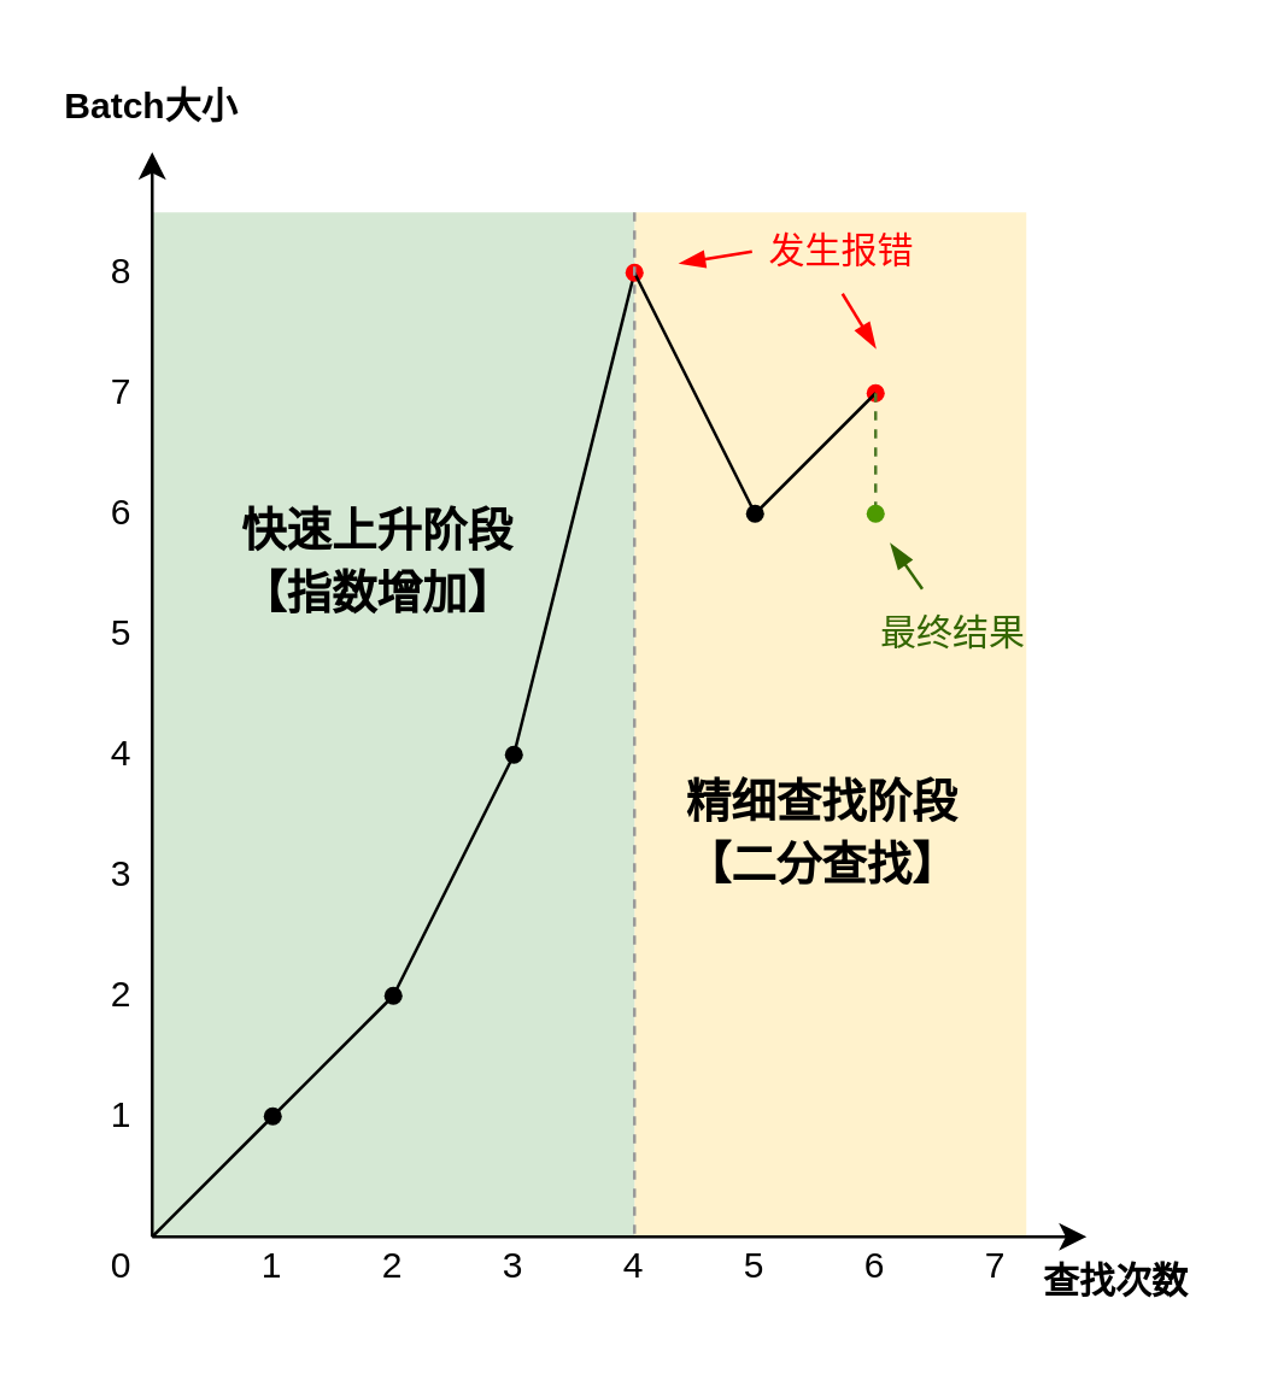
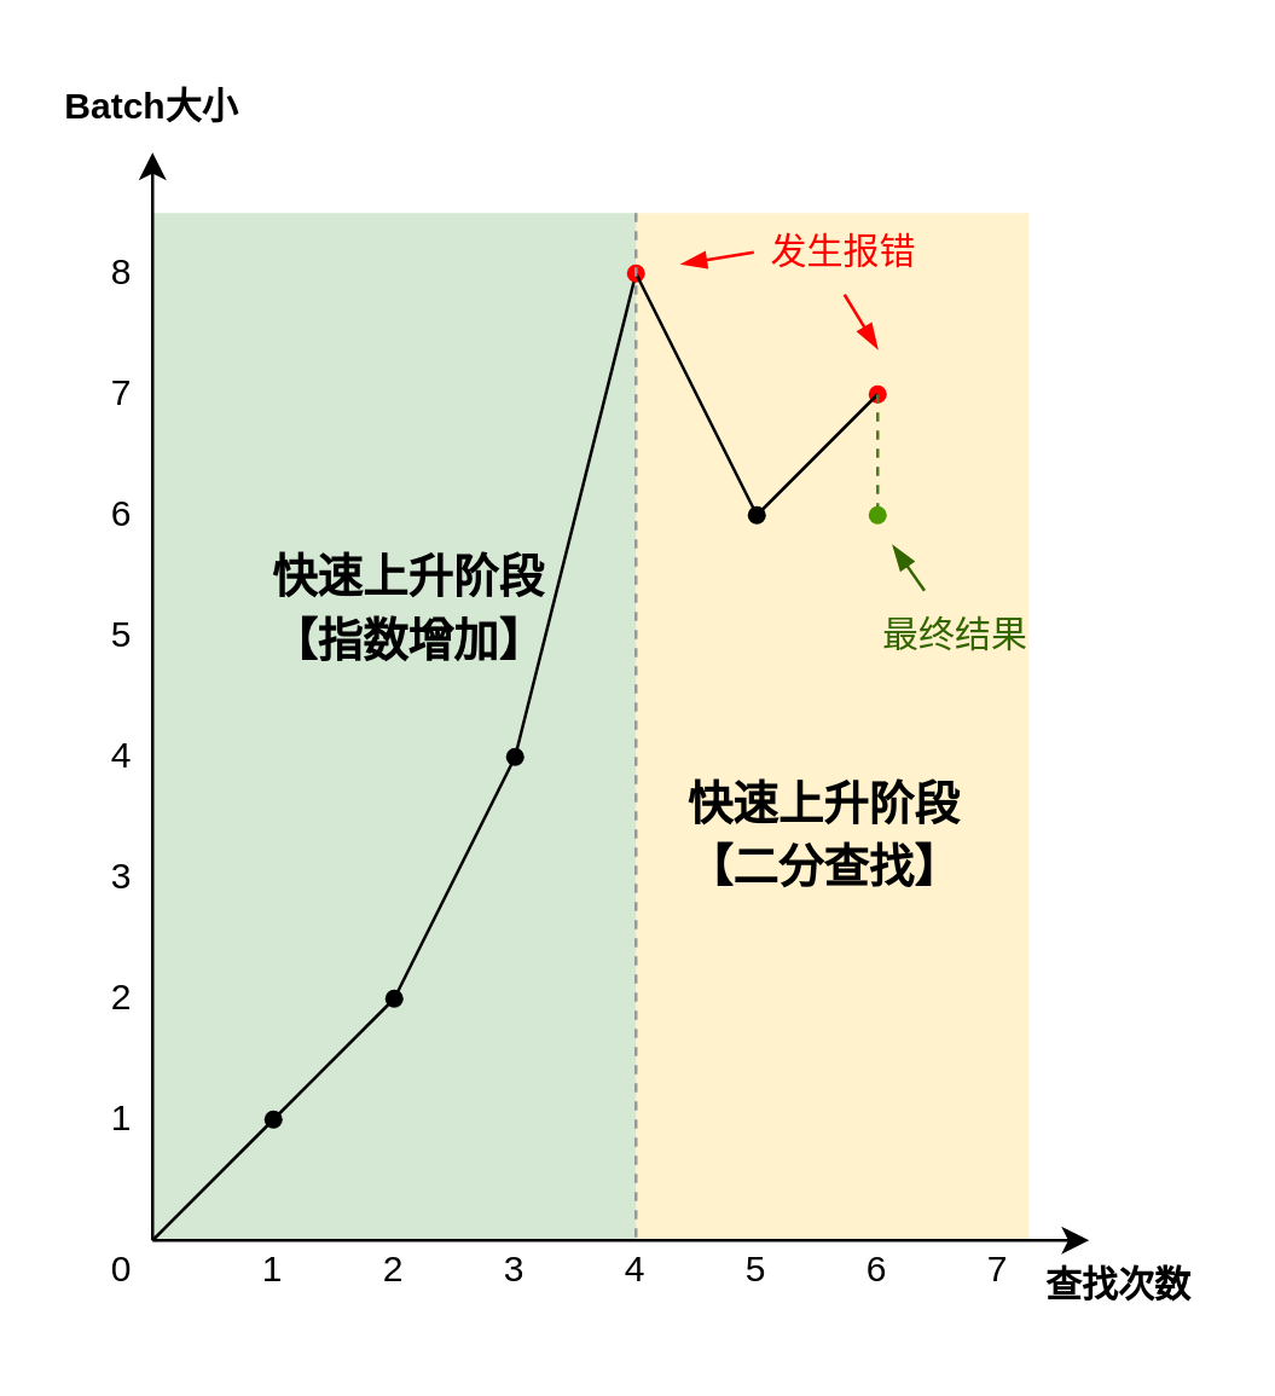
- <mxCell id="38" value="&lt;div style=&quot;line-height: 140%;&quot;&gt;&lt;div style=&quot;line-height: 140%;&quot;&gt;&lt;span style=&quot;font-size: 15px; line-height: 140%;&quot;&gt;&lt;b&gt;快速上升阶段&lt;/b&gt;&lt;/span&gt;&lt;/div&gt;&lt;font style=&quot;color: rgb(0, 0, 0); font-size: 15px; line-height: 140%;&quot;&gt;&lt;b&gt;【指数增加】&lt;/b&gt;&lt;/font&gt;&lt;/div&gt;" style="text;html=1;align=center;verticalAlign=middle;whiteSpace=wrap;rounded=0;" vertex="1" parent="1"><mxGeometry x="70" y="170" width="110" height="30" as="geometry" /></mxCell>
+ <mxCell id="38" value="&lt;div style=&quot;line-height: 140%;&quot;&gt;&lt;div style=&quot;line-height: 140%;&quot;&gt;&lt;span style=&quot;font-size: 15px; line-height: 140%;&quot;&gt;&lt;b&gt;快速上升阶段&lt;/b&gt;&lt;/span&gt;&lt;/div&gt;&lt;font style=&quot;color: rgb(0, 0, 0); font-size: 15px; line-height: 140%;&quot;&gt;&lt;b&gt;【指数增加】&lt;/b&gt;&lt;/font&gt;&lt;/div&gt;" style="text;html=1;align=center;verticalAlign=middle;whiteSpace=wrap;rounded=0;" vertex="1" parent="1"><mxGeometry x="80" y="185" width="110" height="30" as="geometry" /></mxCell>
- <mxCell id="39" value="&lt;div style=&quot;line-height: 140%;&quot;&gt;&lt;div style=&quot;line-height: 140%;&quot;&gt;&lt;span style=&quot;font-size: 15px; line-height: 140%;&quot;&gt;精细查找阶段&lt;/span&gt;&lt;/div&gt;&lt;font style=&quot;font-size: 15px; line-height: 140%;&quot;&gt;【二分查找】&lt;/font&gt;&lt;/div&gt;" style="text;html=1;align=center;verticalAlign=middle;whiteSpace=wrap;rounded=0;fontStyle=1" vertex="1" parent="1"><mxGeometry x="220" y="260" width="105" height="30" as="geometry" /></mxCell>
+ <mxCell id="39" value="&lt;div style=&quot;line-height: 140%;&quot;&gt;&lt;div style=&quot;line-height: 140%;&quot;&gt;&lt;span style=&quot;font-size: 15px; line-height: 140%;&quot;&gt;快速上升阶段&lt;/span&gt;&lt;/div&gt;&lt;font style=&quot;font-size: 15px; line-height: 140%;&quot;&gt;【二分查找】&lt;/font&gt;&lt;/div&gt;" style="text;html=1;align=center;verticalAlign=middle;whiteSpace=wrap;rounded=0;fontStyle=1" vertex="1" parent="1"><mxGeometry x="220" y="260" width="105" height="30" as="geometry" /></mxCell>
